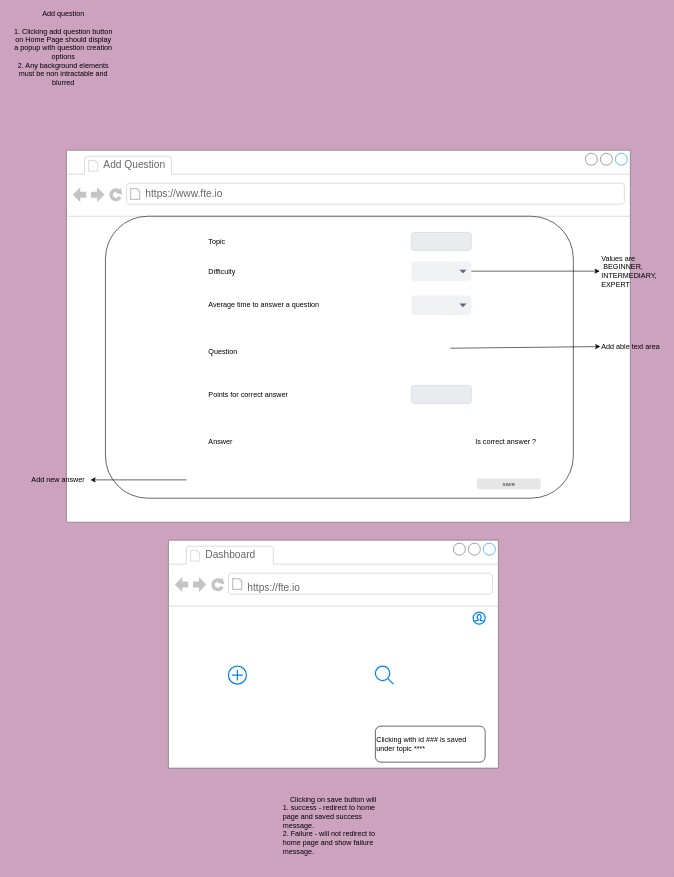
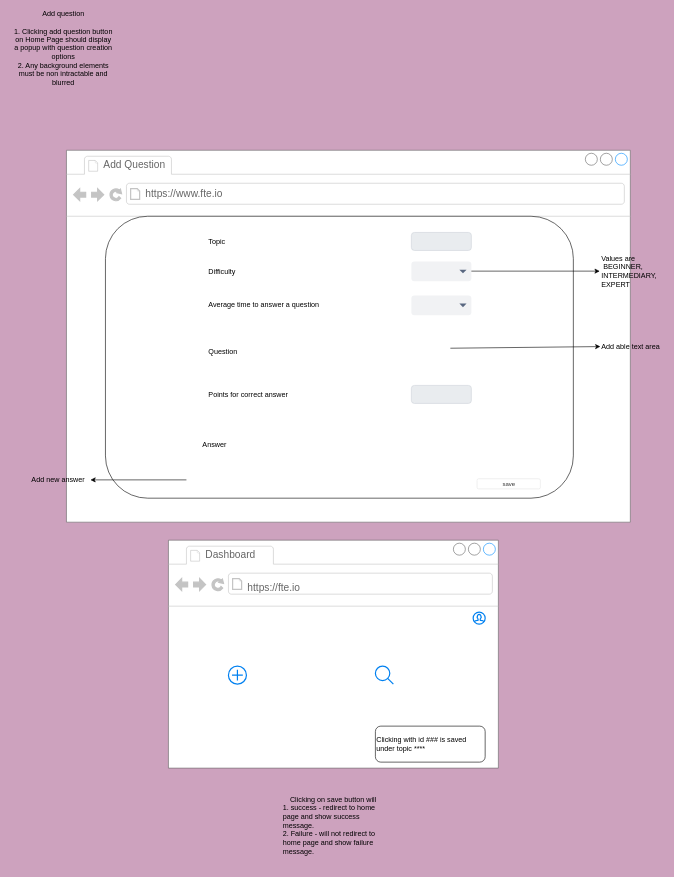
- <mxCell id="16" value="Answer" style="text;html=1;strokeColor=none;fillColor=none;align=left;verticalAlign=middle;whiteSpace=wrap;rounded=0;" parent="1" vertex="1"><mxGeometry x="345" y="707" width="110" height="60" as="geometry" /></mxCell>
+ <mxCell id="16" value="Answer" style="text;html=1;strokeColor=none;fillColor=none;align=left;verticalAlign=middle;whiteSpace=wrap;rounded=0;" parent="1" vertex="1"><mxGeometry x="335" y="712" width="110" height="60" as="geometry" /></mxCell>
- <mxCell id="20" value="Is correct answer ?" style="text;html=1;strokeColor=none;fillColor=none;align=left;verticalAlign=middle;whiteSpace=wrap;rounded=0;" parent="1" vertex="1"><mxGeometry x="790" y="707" width="110" height="60" as="geometry" /></mxCell>
- <mxCell id="30" value="save" style="rounded=1;html=1;shadow=0;dashed=0;whiteSpace=wrap;fontSize=10;fillColor=#E6E6E6;align=center;strokeColor=#E6E6E6;fontColor=#333333;" parent="1" vertex="1"><mxGeometry x="794.5" y="797.62" width="105.5" height="16.88" as="geometry" /></mxCell>
+ <mxCell id="30" value="save" style="rounded=1;html=1;shadow=0;dashed=0;whiteSpace=wrap;fontSize=10;fillColor=#ffffff;align=center;strokeColor=#E6E6E6;fontColor=#333333;" parent="1" vertex="1"><mxGeometry x="794.5" y="797.62" width="105.5" height="16.88" as="geometry" /></mxCell>
- <mxCell id="31" value="Clicking on save button will&lt;br&gt;&lt;div style=&quot;text-align: left&quot;&gt;&lt;span&gt;1. success - redirect to home page and saved success message.&lt;/span&gt;&lt;/div&gt;&lt;div style=&quot;text-align: left&quot;&gt;&lt;span&gt;2. Failure - will not redirect to home page and show failure message.&lt;/span&gt;&lt;/div&gt;&lt;br&gt;&lt;div style=&quot;text-align: left&quot;&gt;&lt;span&gt;&amp;nbsp;&lt;/span&gt;&lt;/div&gt;" style="text;html=1;strokeColor=none;fillColor=none;align=center;verticalAlign=middle;whiteSpace=wrap;rounded=0;" parent="1" vertex="1"><mxGeometry x="470" y="1340" width="170" height="100" as="geometry" /></mxCell>
+ <mxCell id="31" value="Clicking on save button will&lt;br&gt;&lt;div style=&quot;text-align: left&quot;&gt;&lt;span&gt;1. success - redirect to home page and show success message.&lt;/span&gt;&lt;/div&gt;&lt;div style=&quot;text-align: left&quot;&gt;&lt;span&gt;2. Failure - will not redirect to home page and show failure message.&lt;/span&gt;&lt;/div&gt;&lt;br&gt;&lt;div style=&quot;text-align: left&quot;&gt;&lt;span&gt;&amp;nbsp;&lt;/span&gt;&lt;/div&gt;" style="text;html=1;strokeColor=none;fillColor=none;align=center;verticalAlign=middle;whiteSpace=wrap;rounded=0;" parent="1" vertex="1"><mxGeometry x="470" y="1340" width="170" height="100" as="geometry" /></mxCell>
